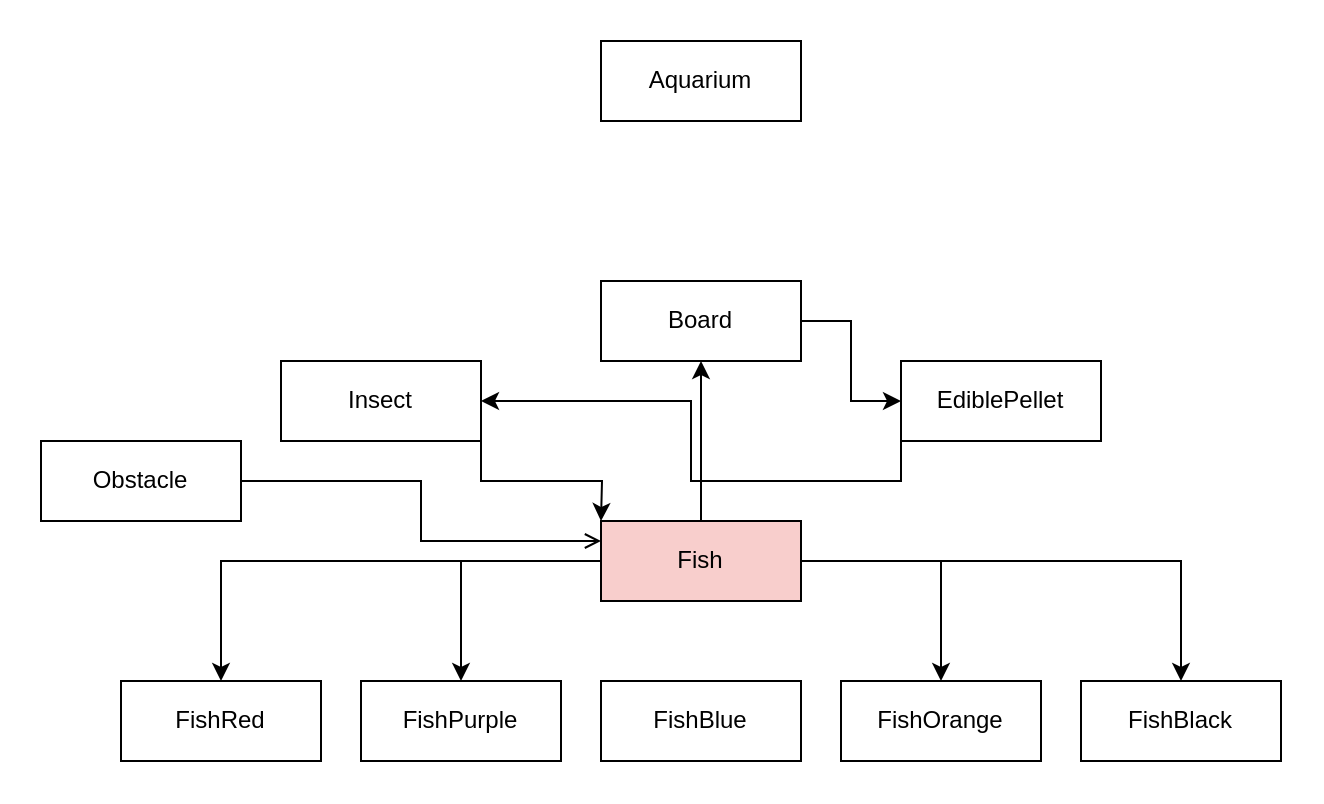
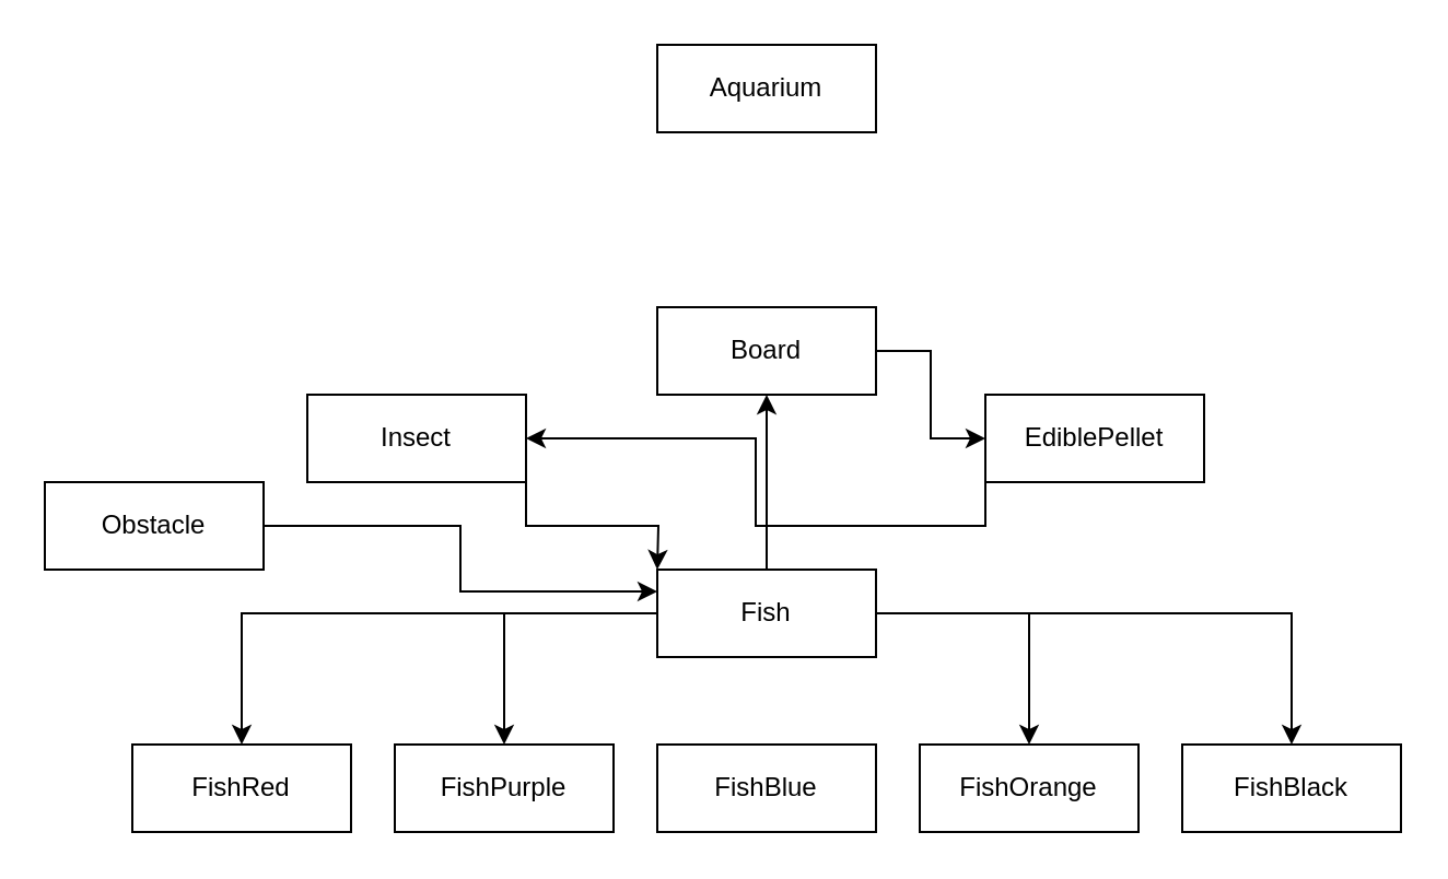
- <mxCell id="18" style="edgeStyle=orthogonalEdgeStyle;rounded=0;orthogonalLoop=1;jettySize=auto;html=1;entryX=0;entryY=0.25;entryDx=0;entryDy=0;endArrow=open;" edge="1" parent="1" source="19" target="13"><mxGeometry relative="1" as="geometry" /></mxCell>
+ <mxCell id="18" style="edgeStyle=orthogonalEdgeStyle;rounded=0;orthogonalLoop=1;jettySize=auto;html=1;entryX=0;entryY=0.25;entryDx=0;entryDy=0;" edge="1" parent="1" source="19" target="13"><mxGeometry relative="1" as="geometry" /></mxCell>
- <mxCell id="13" value="Fish" style="whiteSpace=wrap;html=1;align=center;fillColor=#f8cecc;" vertex="1" parent="1"><mxGeometry x="300" y="260" width="100" height="40" as="geometry" /></mxCell>
+ <mxCell id="13" value="Fish" style="whiteSpace=wrap;html=1;align=center;" vertex="1" parent="1"><mxGeometry x="300" y="260" width="100" height="40" as="geometry" /></mxCell>
